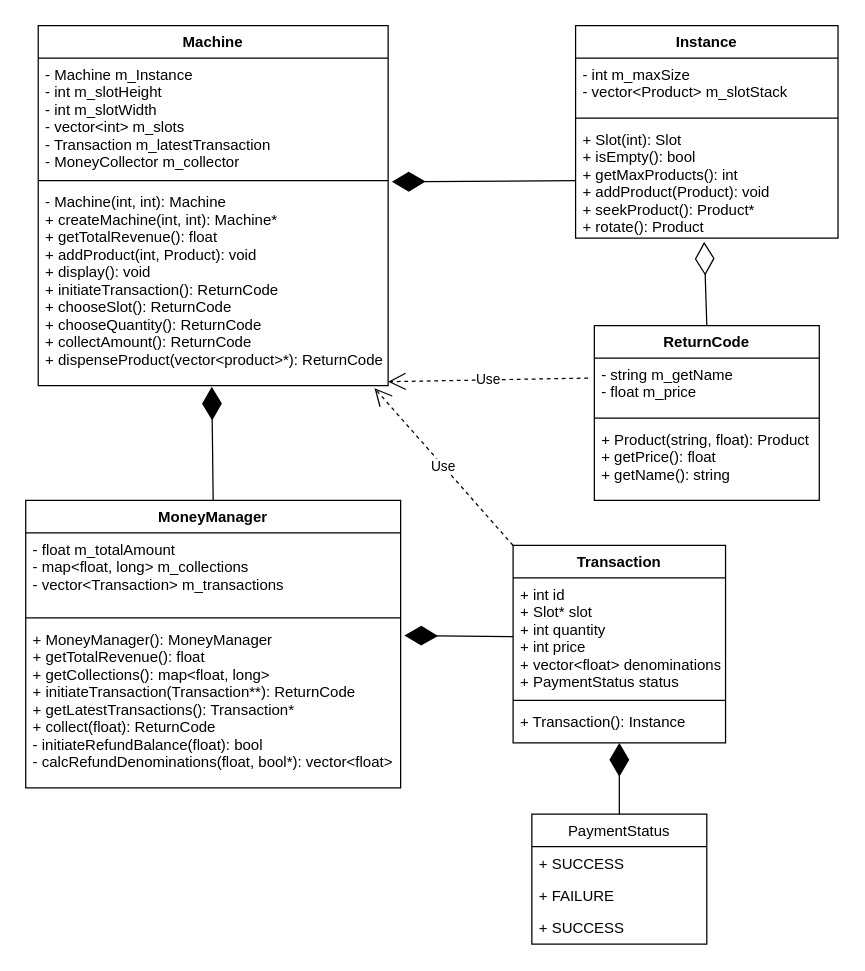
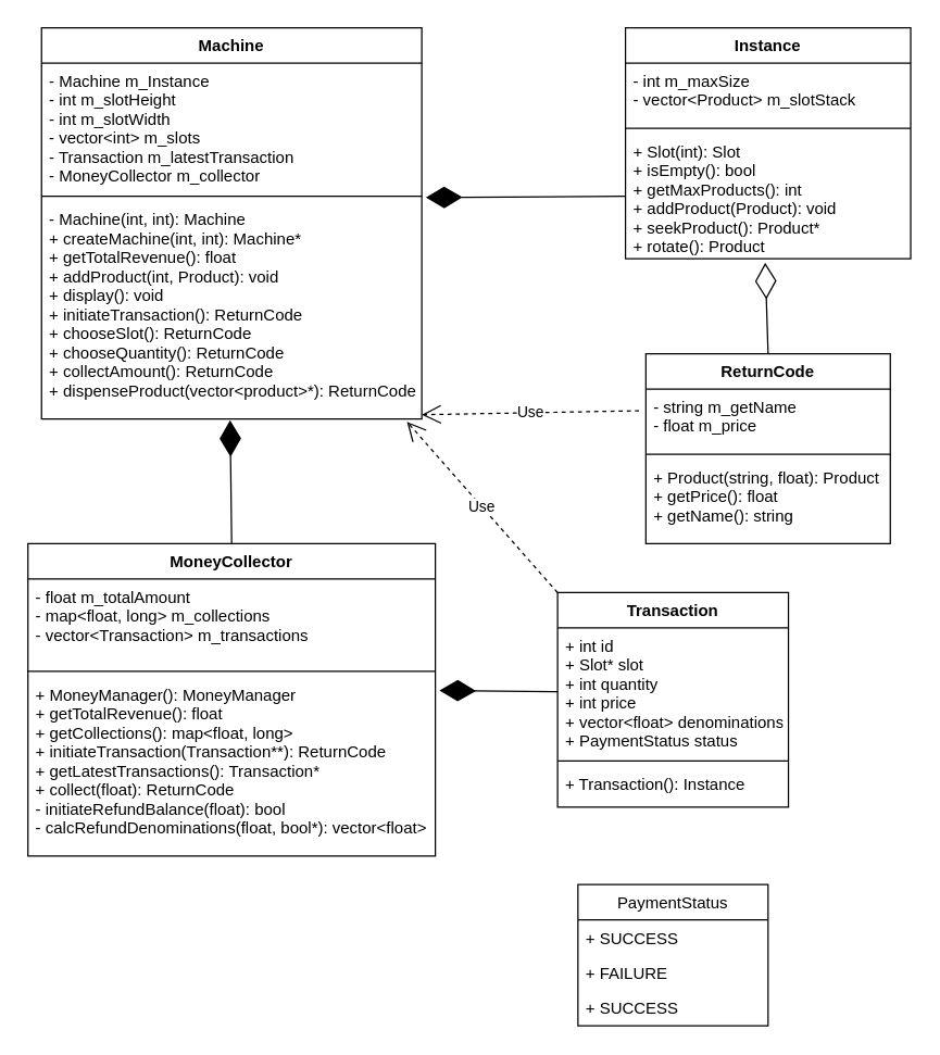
- <mxCell id="14" value="MoneyManager" style="swimlane;fontStyle=1;align=center;verticalAlign=top;childLayout=stackLayout;horizontal=1;startSize=26;horizontalStack=0;resizeParent=1;resizeParentMax=0;resizeLast=0;collapsible=1;marginBottom=0;" vertex="1" parent="1"><mxGeometry x="20" y="400" width="300" height="230" as="geometry"><mxRectangle x="130" y="120" width="80" height="26" as="alternateBounds" /></mxGeometry></mxCell>
+ <mxCell id="14" value="MoneyCollector" style="swimlane;fontStyle=1;align=center;verticalAlign=top;childLayout=stackLayout;horizontal=1;startSize=26;horizontalStack=0;resizeParent=1;resizeParentMax=0;resizeLast=0;collapsible=1;marginBottom=0;" vertex="1" parent="1"><mxGeometry x="20" y="400" width="300" height="230" as="geometry"><mxRectangle x="130" y="120" width="80" height="26" as="alternateBounds" /></mxGeometry></mxCell>
- <mxCell id="30" value="" style="endArrow=diamondThin;endFill=1;endSize=24;html=1;rounded=0;exitX=0.5;exitY=0;exitDx=0;exitDy=0;" edge="1" parent="1" source="26" target="24"><mxGeometry width="160" relative="1" as="geometry"><mxPoint x="310" y="520" as="sourcePoint" /><mxPoint x="490" y="600" as="targetPoint" /></mxGeometry></mxCell>
